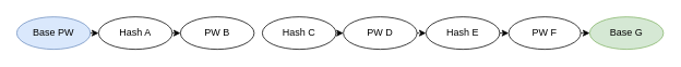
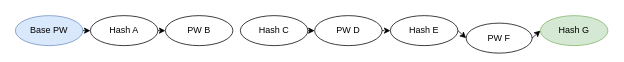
- <mxCell id="7" value="PW F" style="ellipse;whiteSpace=wrap;html=1;align=center;" vertex="1" parent="1"><mxGeometry x="621" y="20" width="88" height="40" as="geometry" /></mxCell>
+ <mxCell id="7" value="PW F" style="ellipse;whiteSpace=wrap;html=1;align=center;" vertex="1" parent="1"><mxGeometry x="621" y="30" width="88" height="40" as="geometry" /></mxCell>
- <mxCell id="9" value="Base G" style="ellipse;whiteSpace=wrap;html=1;align=center;fillColor=#d5e8d4;strokeColor=#82b366;" vertex="1" parent="1"><mxGeometry x="720" y="20" width="90" height="40" as="geometry" /></mxCell>
+ <mxCell id="9" value="Hash G" style="ellipse;whiteSpace=wrap;html=1;align=center;fillColor=#d5e8d4;strokeColor=#82b366;" vertex="1" parent="1"><mxGeometry x="720" y="20" width="90" height="40" as="geometry" /></mxCell>
